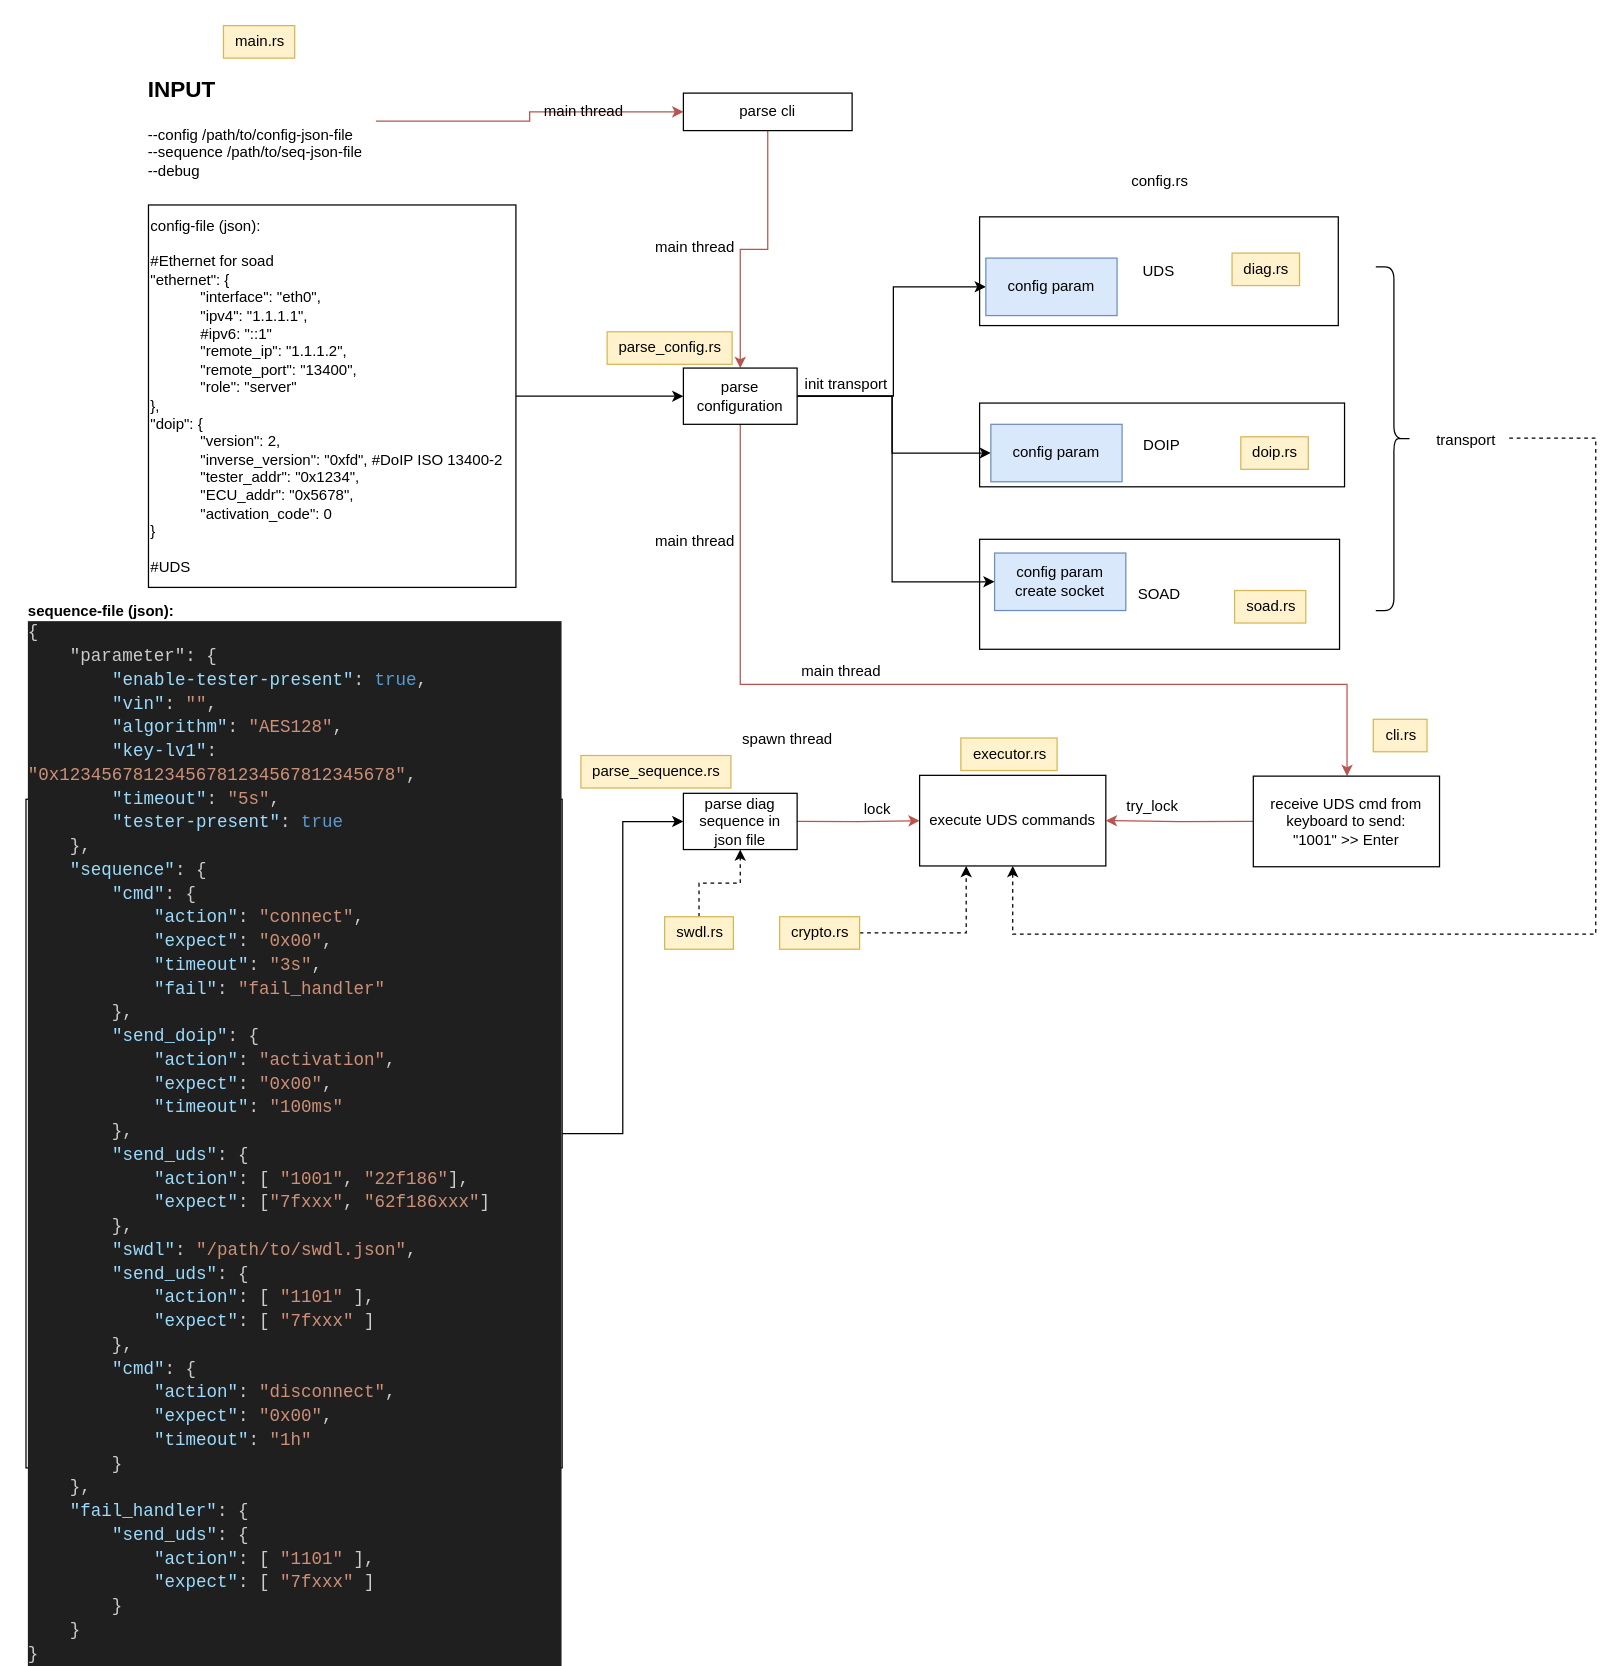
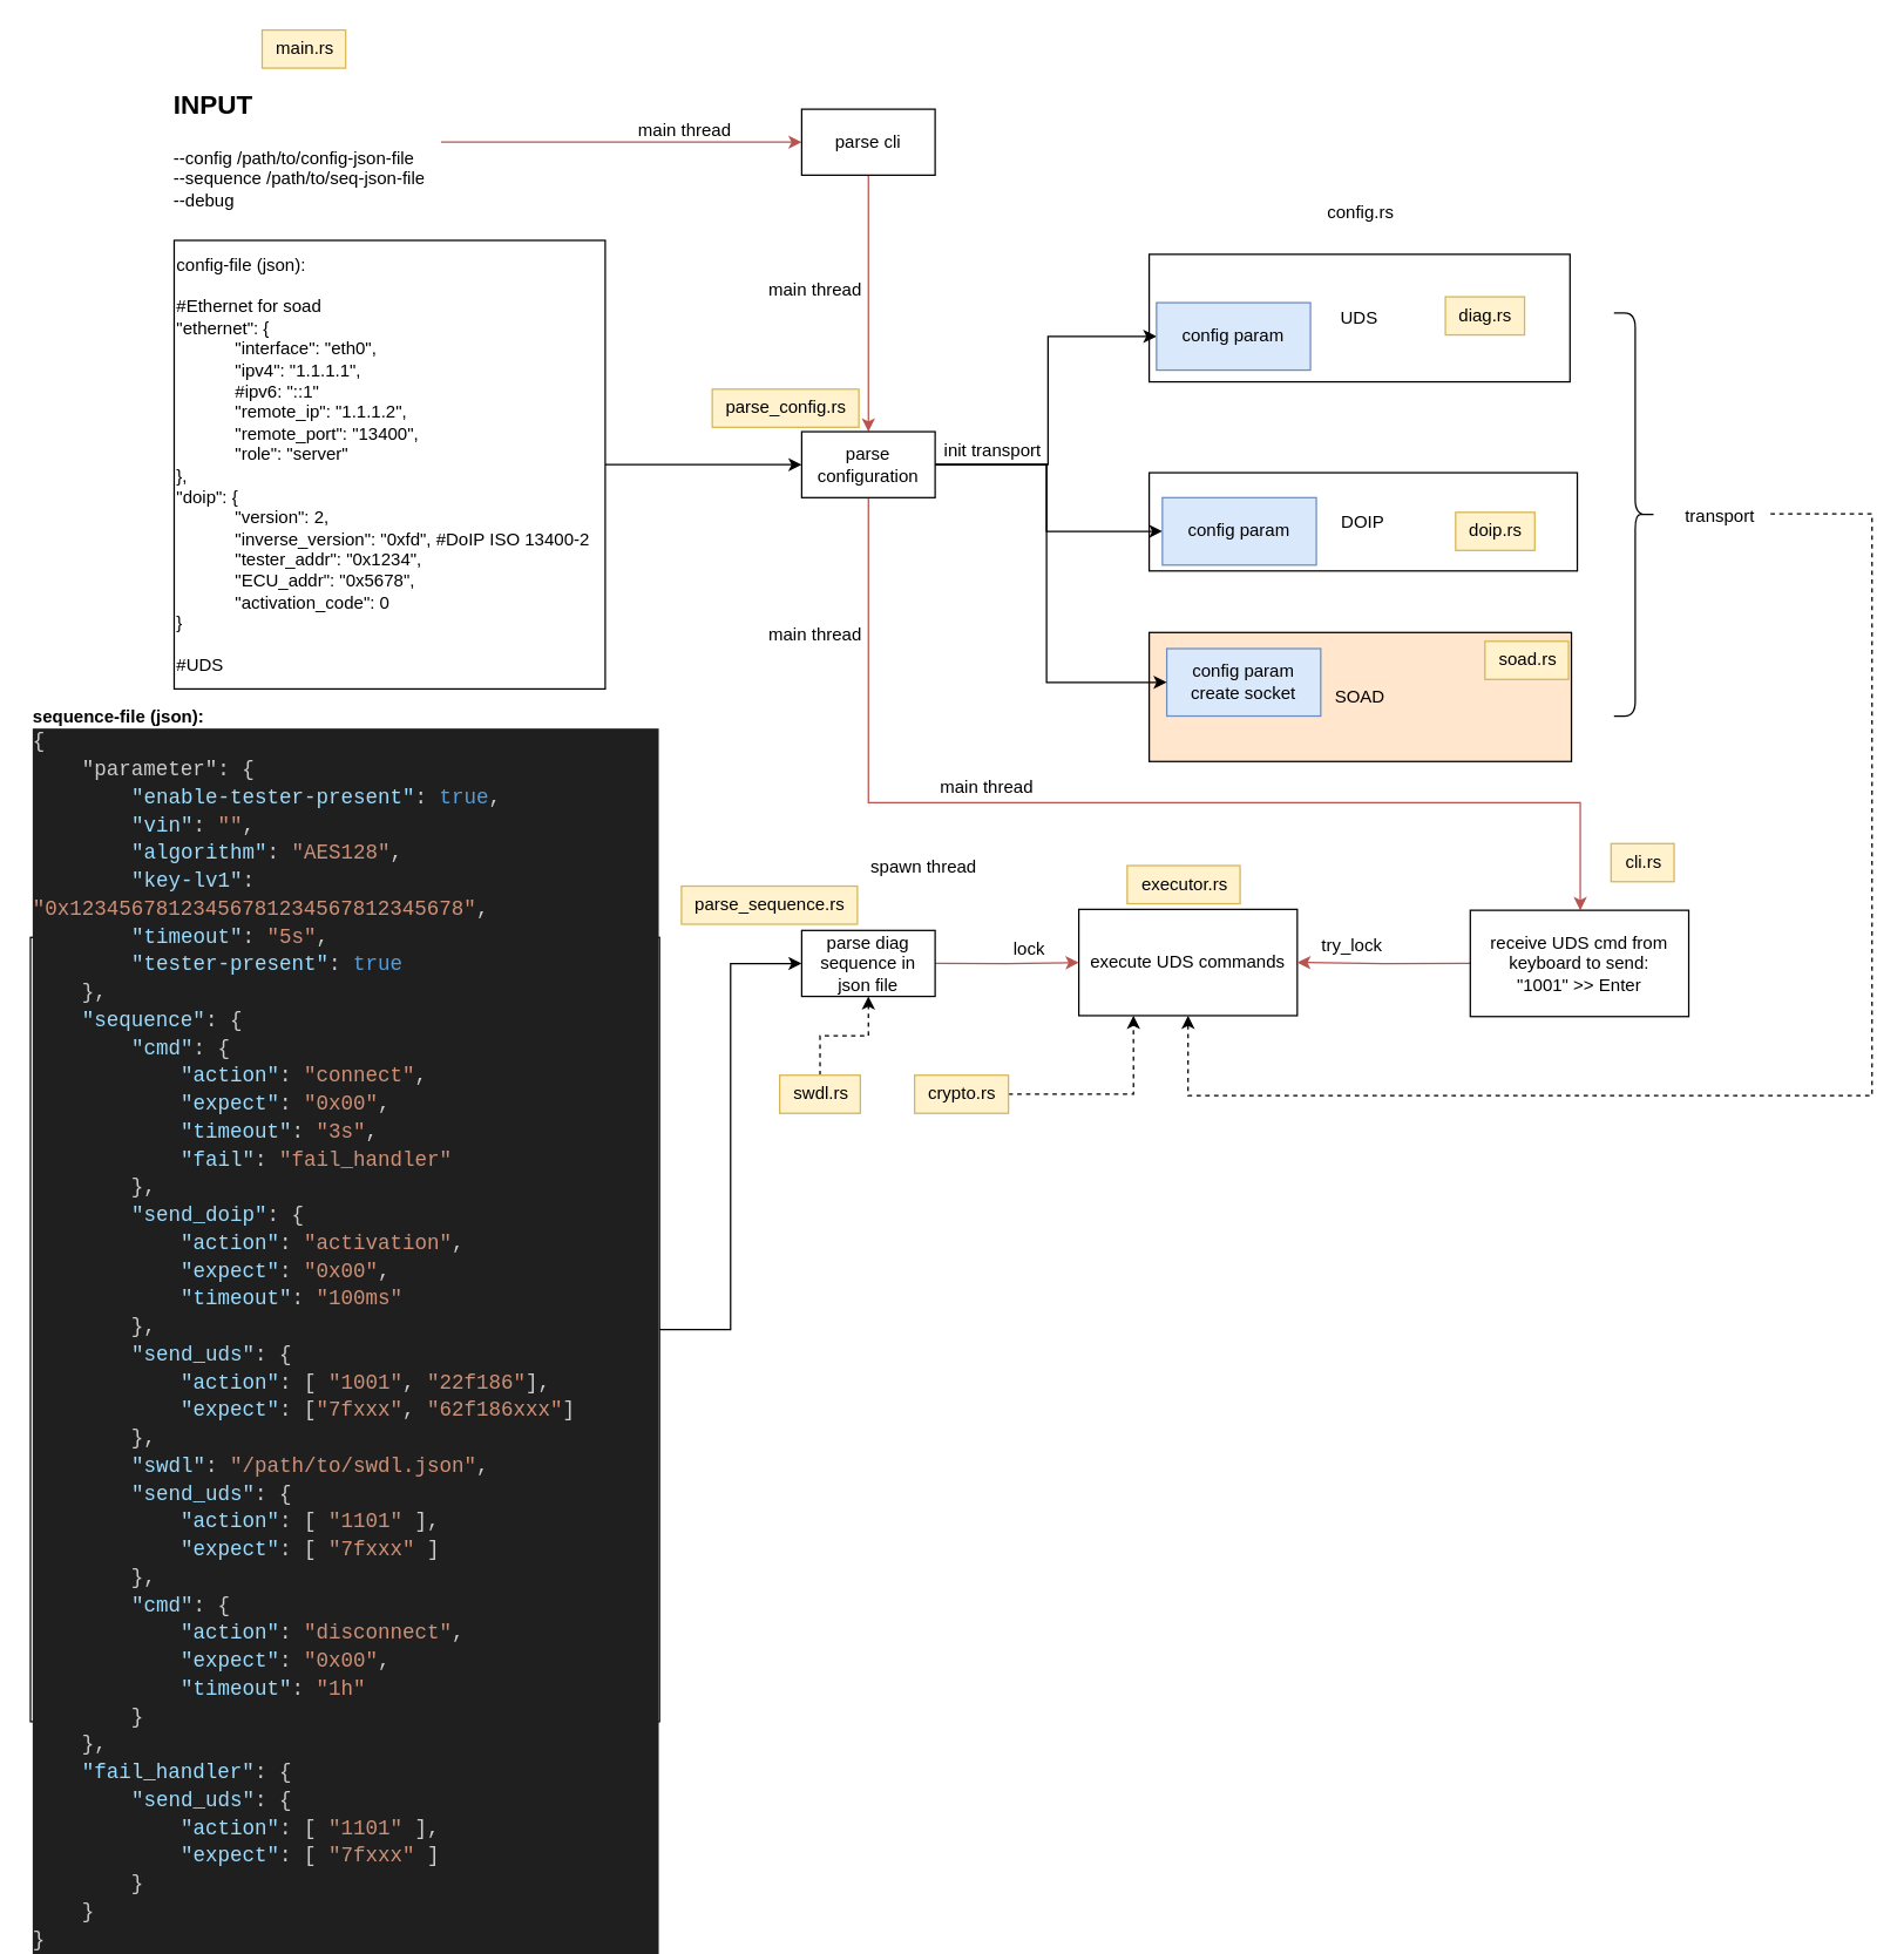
- <mxCell id="11" value="parse cli" style="rounded=0;whiteSpace=wrap;html=1;" parent="1" vertex="1"><mxGeometry x="546" y="74" width="135" height="30" as="geometry" /></mxCell>
+ <mxCell id="11" value="parse cli" style="rounded=0;whiteSpace=wrap;html=1;" parent="1" vertex="1"><mxGeometry x="546" y="74" width="91" height="45" as="geometry" /></mxCell>
- <mxCell id="2" value="SOAD" style="rounded=0;whiteSpace=wrap;html=1;" parent="1" vertex="1"><mxGeometry x="783" y="431" width="288" height="88" as="geometry" /></mxCell>
+ <mxCell id="2" value="SOAD" style="rounded=0;whiteSpace=wrap;html=1;fillColor=#ffe6cc;" parent="1" vertex="1"><mxGeometry x="783" y="431" width="288" height="88" as="geometry" /></mxCell>
- <mxCell id="29" value="soad.rs" style="text;html=1;align=center;verticalAlign=middle;resizable=0;points=[];autosize=1;strokeColor=#d6b656;fillColor=#fff2cc;" parent="1" vertex="1"><mxGeometry x="987" y="472" width="57" height="26" as="geometry" /></mxCell>
+ <mxCell id="29" value="soad.rs" style="text;html=1;align=center;verticalAlign=middle;resizable=0;points=[];autosize=1;strokeColor=#d6b656;fillColor=#fff2cc;" parent="1" vertex="1"><mxGeometry x="1012" y="437" width="57" height="26" as="geometry" /></mxCell>
